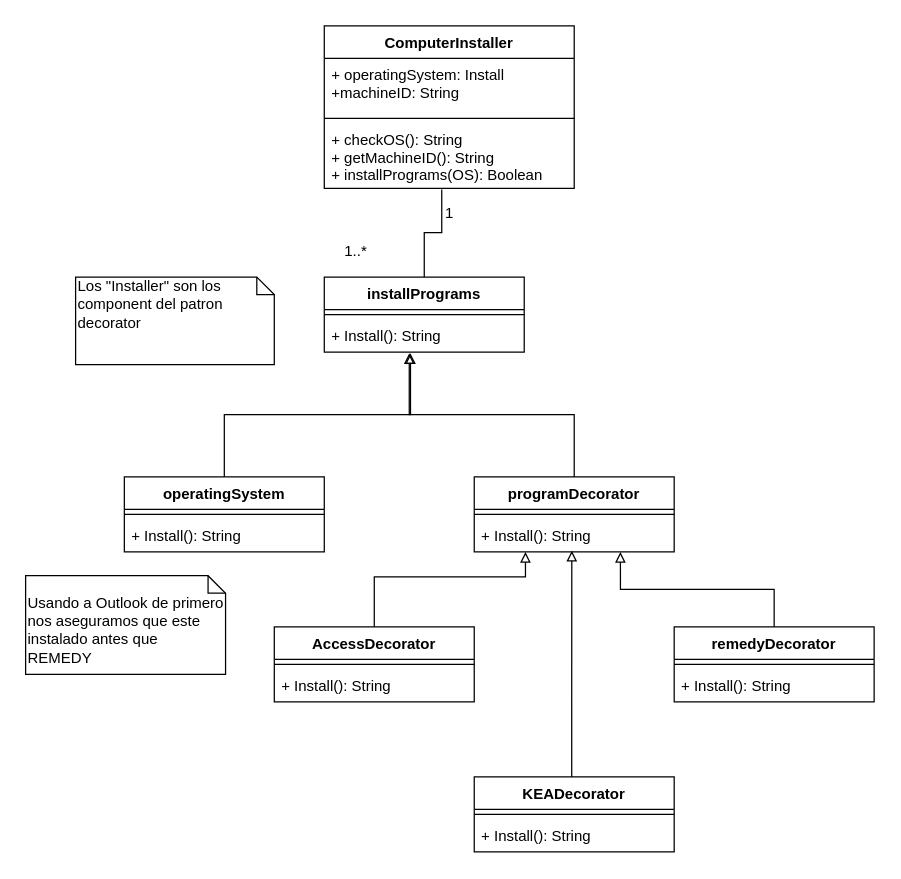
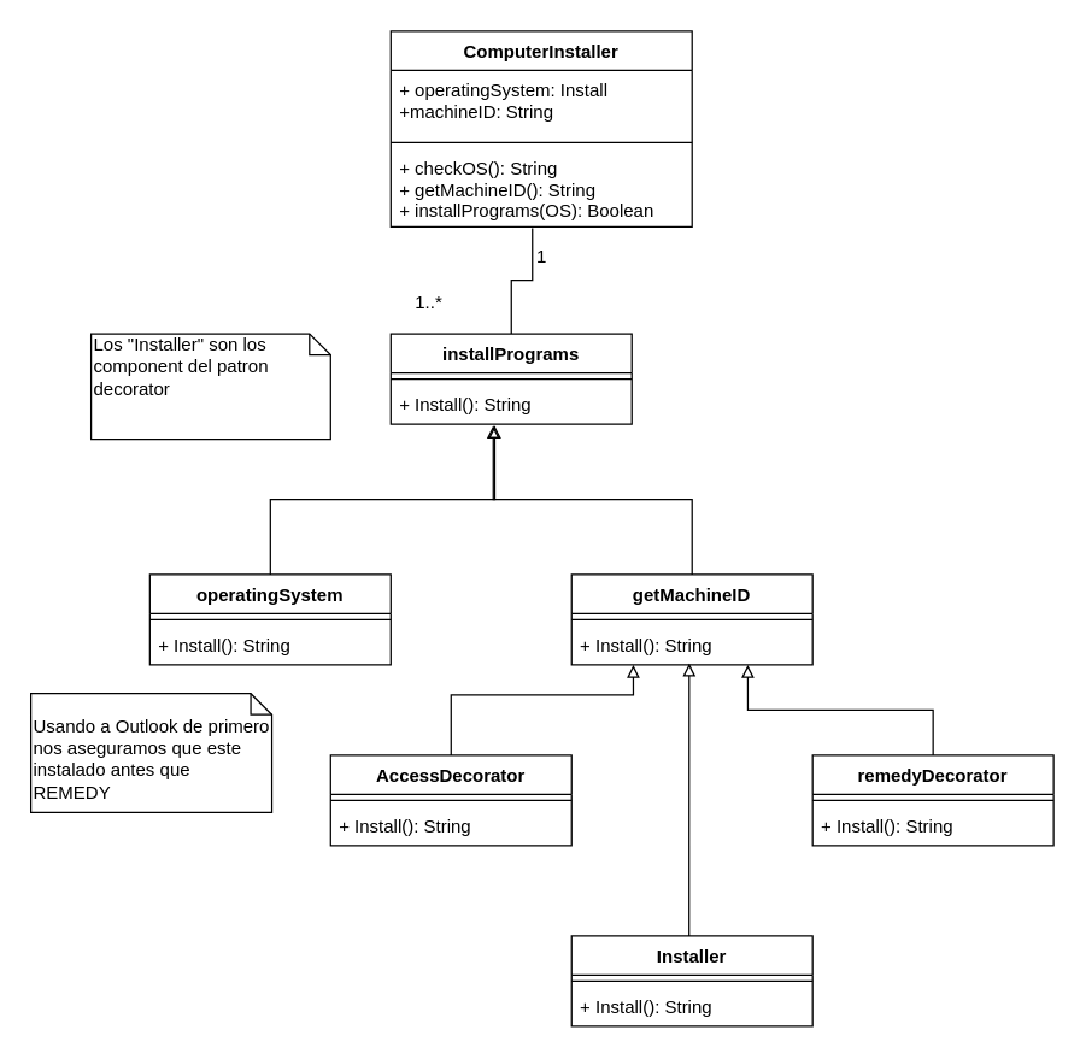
- <mxCell id="22" value="programDecorator&#10;" style="swimlane;fontStyle=1;align=center;verticalAlign=top;childLayout=stackLayout;horizontal=1;startSize=26;horizontalStack=0;resizeParent=1;resizeParentMax=0;resizeLast=0;collapsible=1;marginBottom=0;" vertex="1" parent="1"><mxGeometry x="379" y="381" width="160" height="60" as="geometry" /></mxCell>
+ <mxCell id="22" value="getMachineID&#10;" style="swimlane;fontStyle=1;align=center;verticalAlign=top;childLayout=stackLayout;horizontal=1;startSize=26;horizontalStack=0;resizeParent=1;resizeParentMax=0;resizeLast=0;collapsible=1;marginBottom=0;" vertex="1" parent="1"><mxGeometry x="379" y="381" width="160" height="60" as="geometry" /></mxCell>
- <mxCell id="25" value="KEADecorator" style="swimlane;fontStyle=1;align=center;verticalAlign=top;childLayout=stackLayout;horizontal=1;startSize=26;horizontalStack=0;resizeParent=1;resizeParentMax=0;resizeLast=0;collapsible=1;marginBottom=0;" vertex="1" parent="1"><mxGeometry x="379" y="621" width="160" height="60" as="geometry" /></mxCell>
+ <mxCell id="25" value="Installer" style="swimlane;fontStyle=1;align=center;verticalAlign=top;childLayout=stackLayout;horizontal=1;startSize=26;horizontalStack=0;resizeParent=1;resizeParentMax=0;resizeLast=0;collapsible=1;marginBottom=0;" vertex="1" parent="1"><mxGeometry x="379" y="621" width="160" height="60" as="geometry" /></mxCell>
